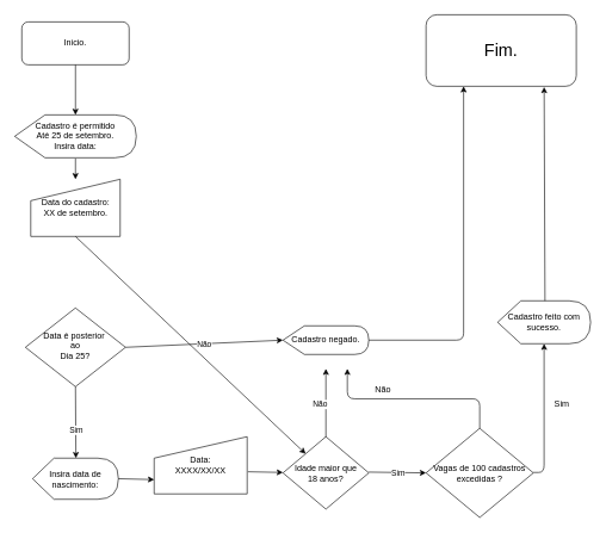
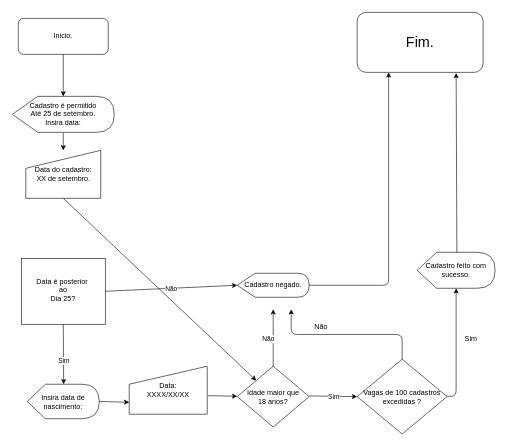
- <mxCell id="3" value="Data é posterior&amp;nbsp;&lt;br&gt;ao&lt;br&gt;Dia 25?" style="rhombus;whiteSpace=wrap;html=1;shadow=0;fontFamily=Helvetica;fontSize=12;align=center;strokeWidth=1;spacing=6;spacingTop=-4;" parent="1" vertex="1"><mxGeometry x="35" y="430" width="140" height="110" as="geometry" /></mxCell>
+ <mxCell id="3" value="Data é posterior&amp;nbsp;&lt;br&gt;ao&lt;br&gt;Dia 25?" style="whiteSpace=wrap;html=1;shadow=0;fontFamily=Helvetica;fontSize=12;align=center;strokeWidth=1;spacing=6;spacingTop=-4;rounded=0;" parent="1" vertex="1"><mxGeometry x="35" y="430" width="140" height="110" as="geometry" /></mxCell>
